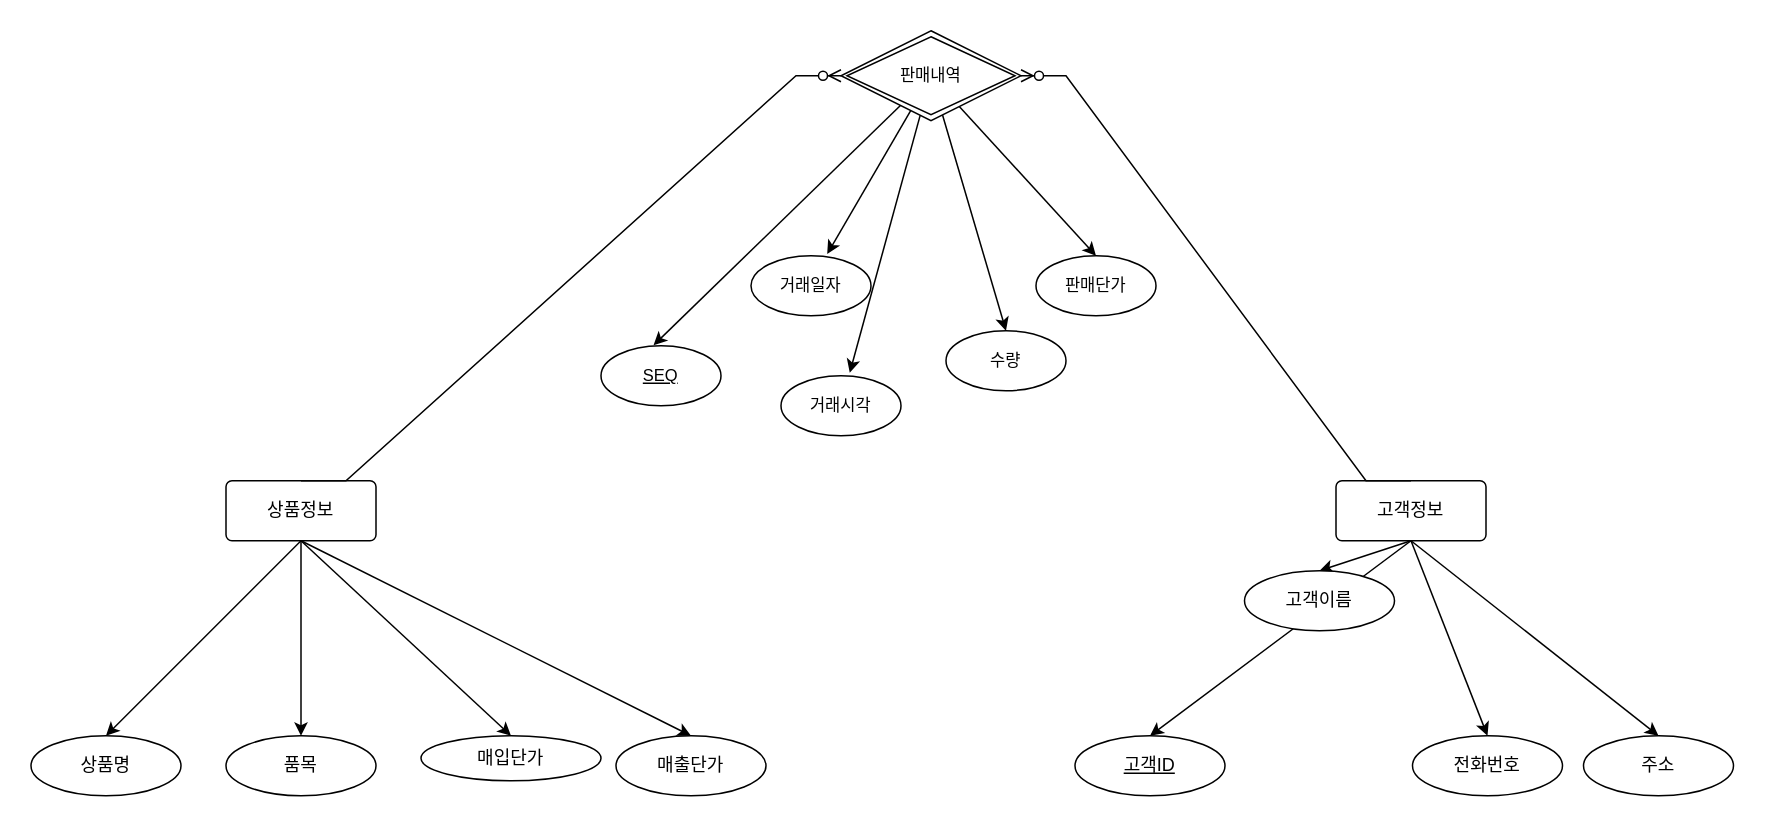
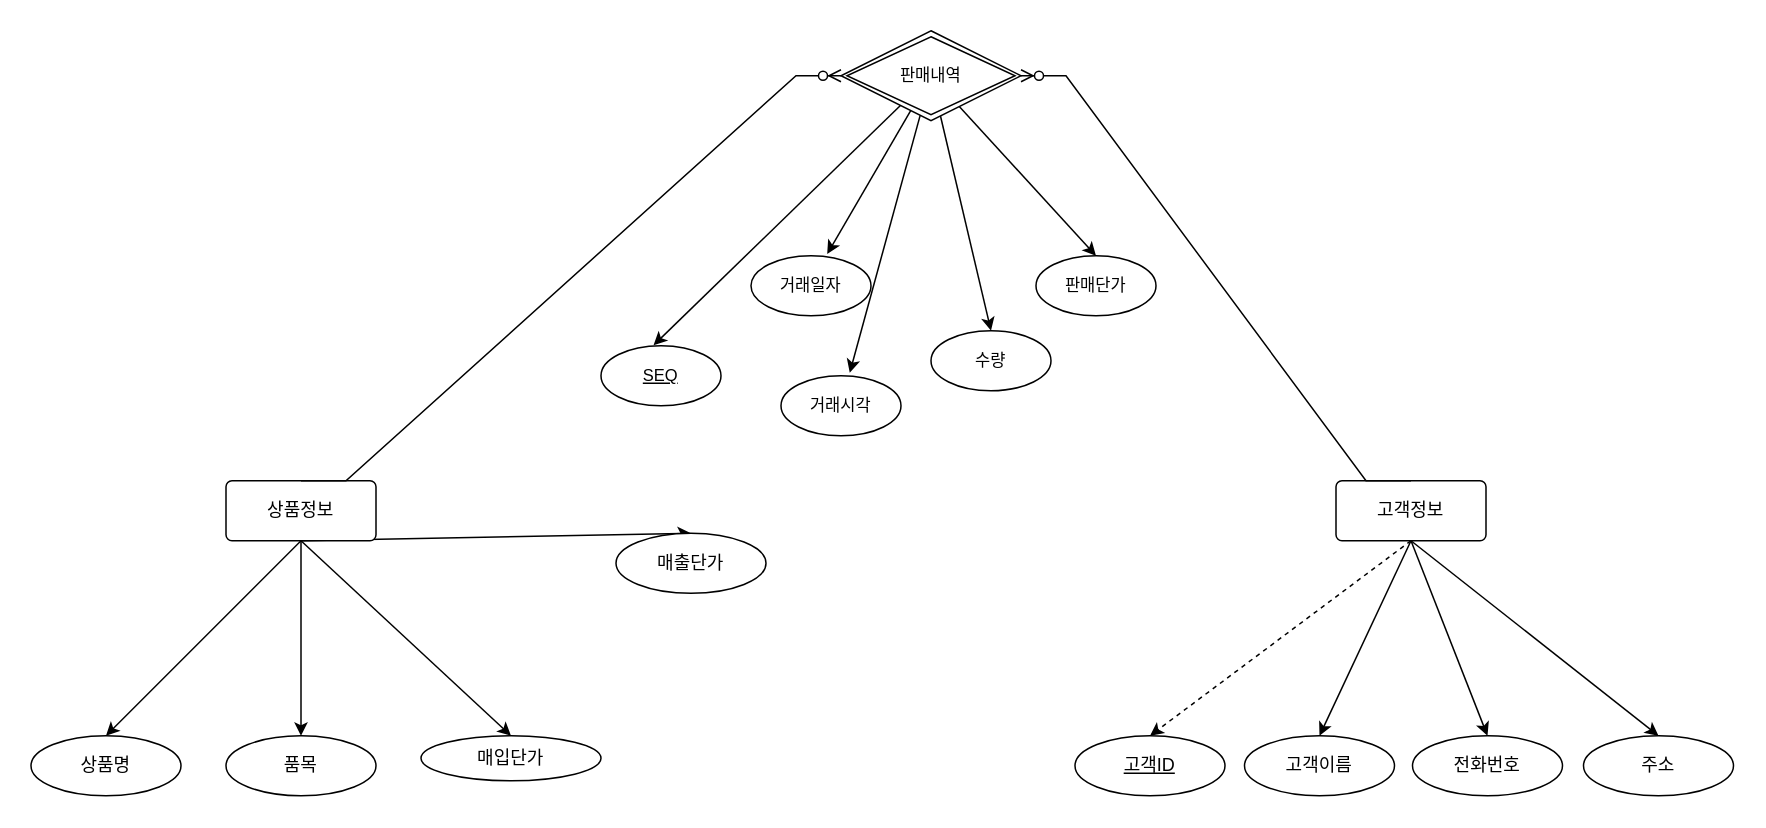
- <mxCell id="28" value="수량" style="ellipse;whiteSpace=wrap;html=1;align=center;fontFamily=Helvetica;fontSize=11;fontColor=default;" vertex="1" parent="1"><mxGeometry x="630" y="220" width="80" height="40" as="geometry" /></mxCell>
+ <mxCell id="28" value="수량" style="ellipse;whiteSpace=wrap;html=1;align=center;fontFamily=Helvetica;fontSize=11;fontColor=default;" vertex="1" parent="1"><mxGeometry x="620" y="220" width="80" height="40" as="geometry" /></mxCell>
- <mxCell id="16" value="고객이름" style="ellipse;whiteSpace=wrap;html=1;align=center;" vertex="1" parent="1"><mxGeometry x="829" y="380" width="100" height="40" as="geometry" /></mxCell>
+ <mxCell id="16" value="고객이름" style="ellipse;whiteSpace=wrap;html=1;align=center;" vertex="1" parent="1"><mxGeometry x="829" y="490" width="100" height="40" as="geometry" /></mxCell>
- <mxCell id="11" style="rounded=0;orthogonalLoop=1;jettySize=auto;html=1;entryX=0.5;entryY=0;entryDx=0;entryDy=0;exitX=0.5;exitY=1;exitDx=0;exitDy=0;" edge="1" source="15" parent="1" target="19"><mxGeometry relative="1" as="geometry"><mxPoint x="660" y="490" as="targetPoint" /></mxGeometry></mxCell>
+ <mxCell id="11" style="rounded=0;orthogonalLoop=1;jettySize=auto;html=1;entryX=0.5;entryY=0;entryDx=0;entryDy=0;exitX=0.5;exitY=1;exitDx=0;exitDy=0;dashed=1;" edge="1" source="15" parent="1" target="19"><mxGeometry relative="1" as="geometry"><mxPoint x="660" y="490" as="targetPoint" /></mxGeometry></mxCell>
- <mxCell id="10" value="매출단가" style="ellipse;whiteSpace=wrap;html=1;align=center;" vertex="1" parent="1"><mxGeometry x="410" y="490" width="100" height="40" as="geometry" /></mxCell>
+ <mxCell id="10" value="매출단가" style="ellipse;whiteSpace=wrap;html=1;align=center;" vertex="1" parent="1"><mxGeometry x="410" y="355" width="100" height="40" as="geometry" /></mxCell>
